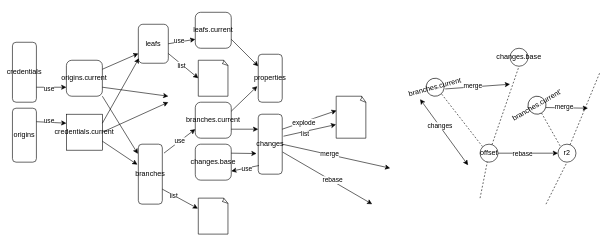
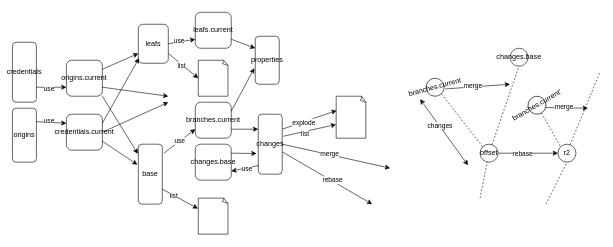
- <mxCell id="22" value="properties" style="rounded=1;whiteSpace=wrap;html=1;" vertex="1" parent="1"><mxGeometry x="430" y="90" width="40" height="80" as="geometry" /></mxCell>
+ <mxCell id="22" value="properties" style="rounded=1;whiteSpace=wrap;html=1;" vertex="1" parent="1"><mxGeometry x="425" y="60" width="40" height="80" as="geometry" /></mxCell>
- <mxCell id="31" value="credentials.current" style="whiteSpace=wrap;html=1;direction=south;rounded=0;" vertex="1" parent="1"><mxGeometry x="110" y="190" width="60" height="60" as="geometry" /></mxCell>
+ <mxCell id="31" value="credentials.current" style="rounded=1;whiteSpace=wrap;html=1;direction=south;" vertex="1" parent="1"><mxGeometry x="110" y="190" width="60" height="60" as="geometry" /></mxCell>
- <mxCell id="14" value="branches" style="rounded=1;whiteSpace=wrap;html=1;" vertex="1" parent="1"><mxGeometry x="230" y="240" width="40" height="100" as="geometry" /></mxCell>
+ <mxCell id="14" value="base" style="rounded=1;whiteSpace=wrap;html=1;" vertex="1" parent="1"><mxGeometry x="230" y="240" width="40" height="100" as="geometry" /></mxCell>
